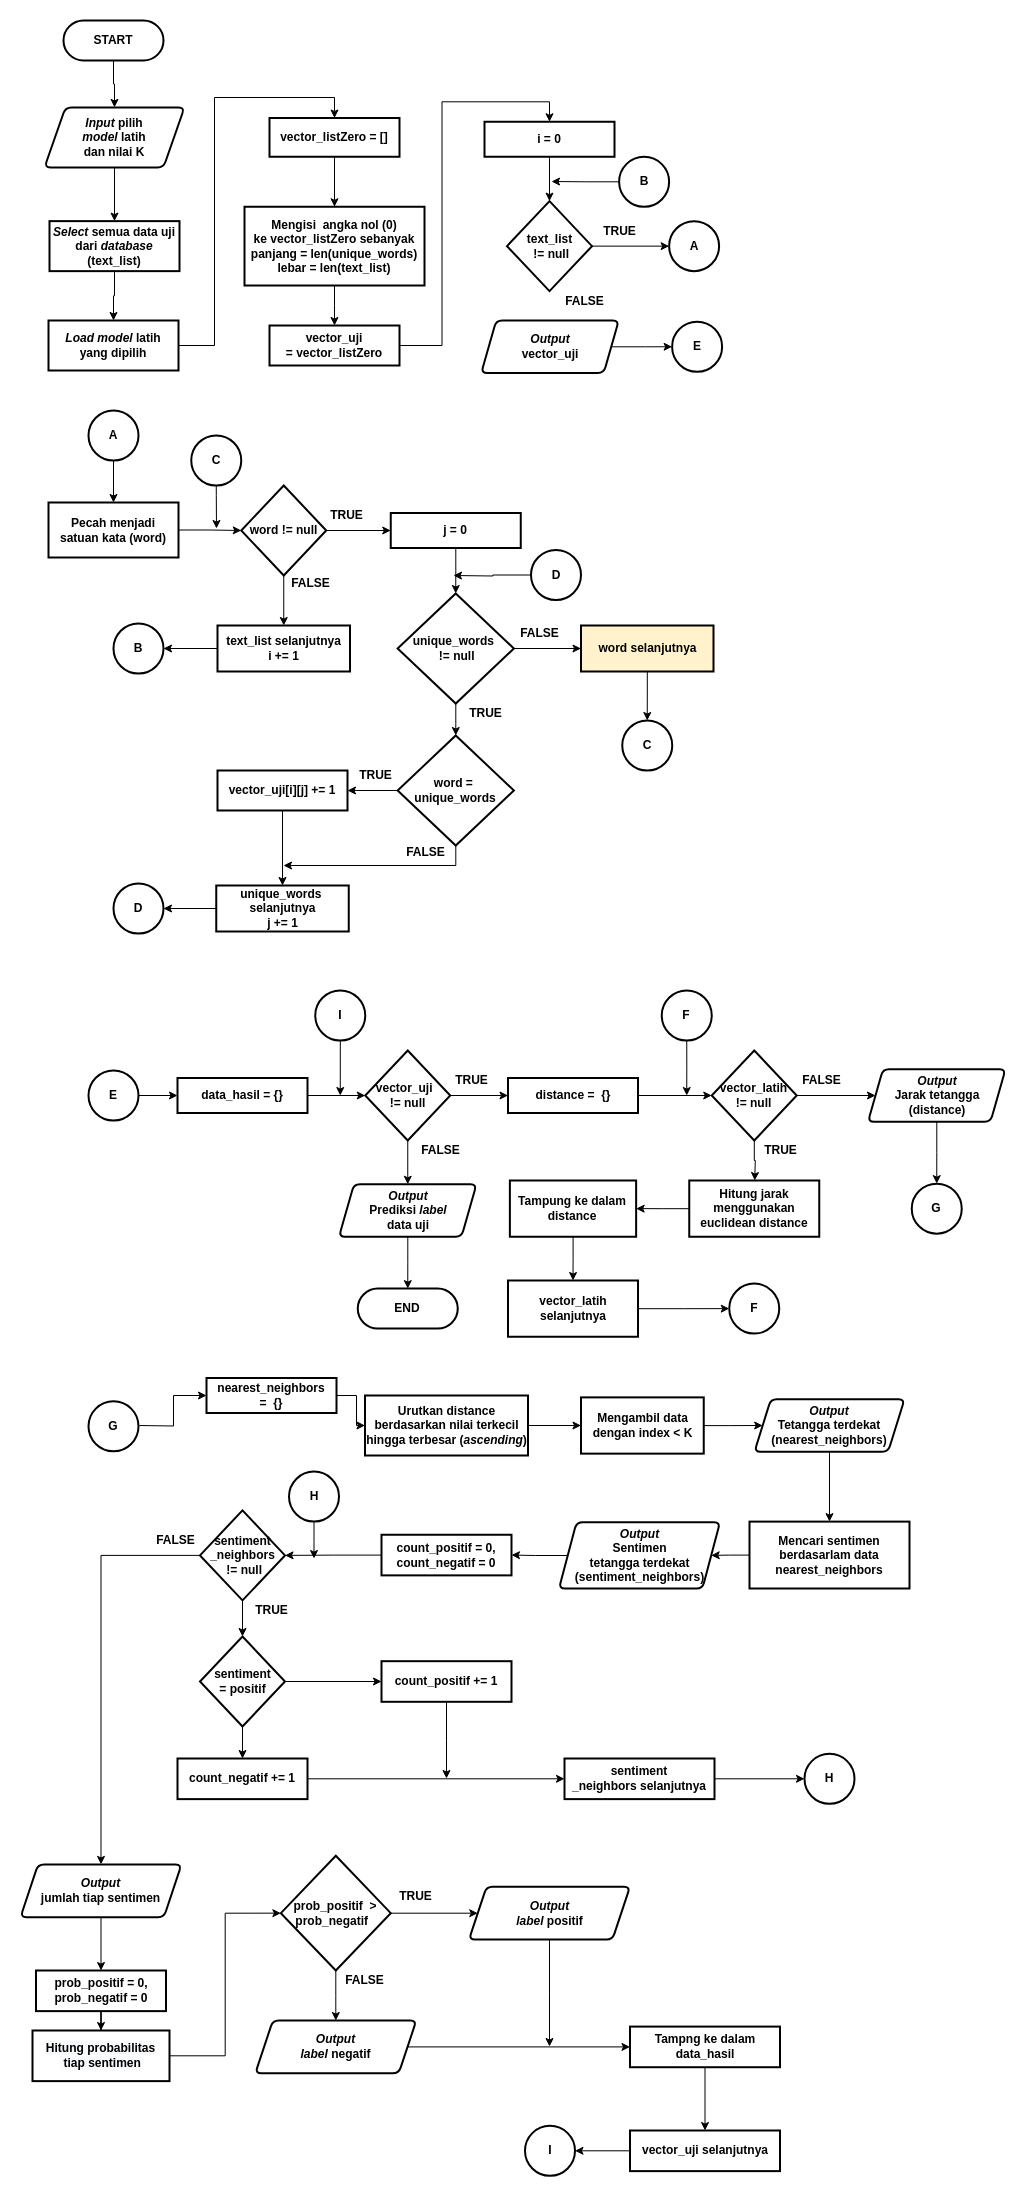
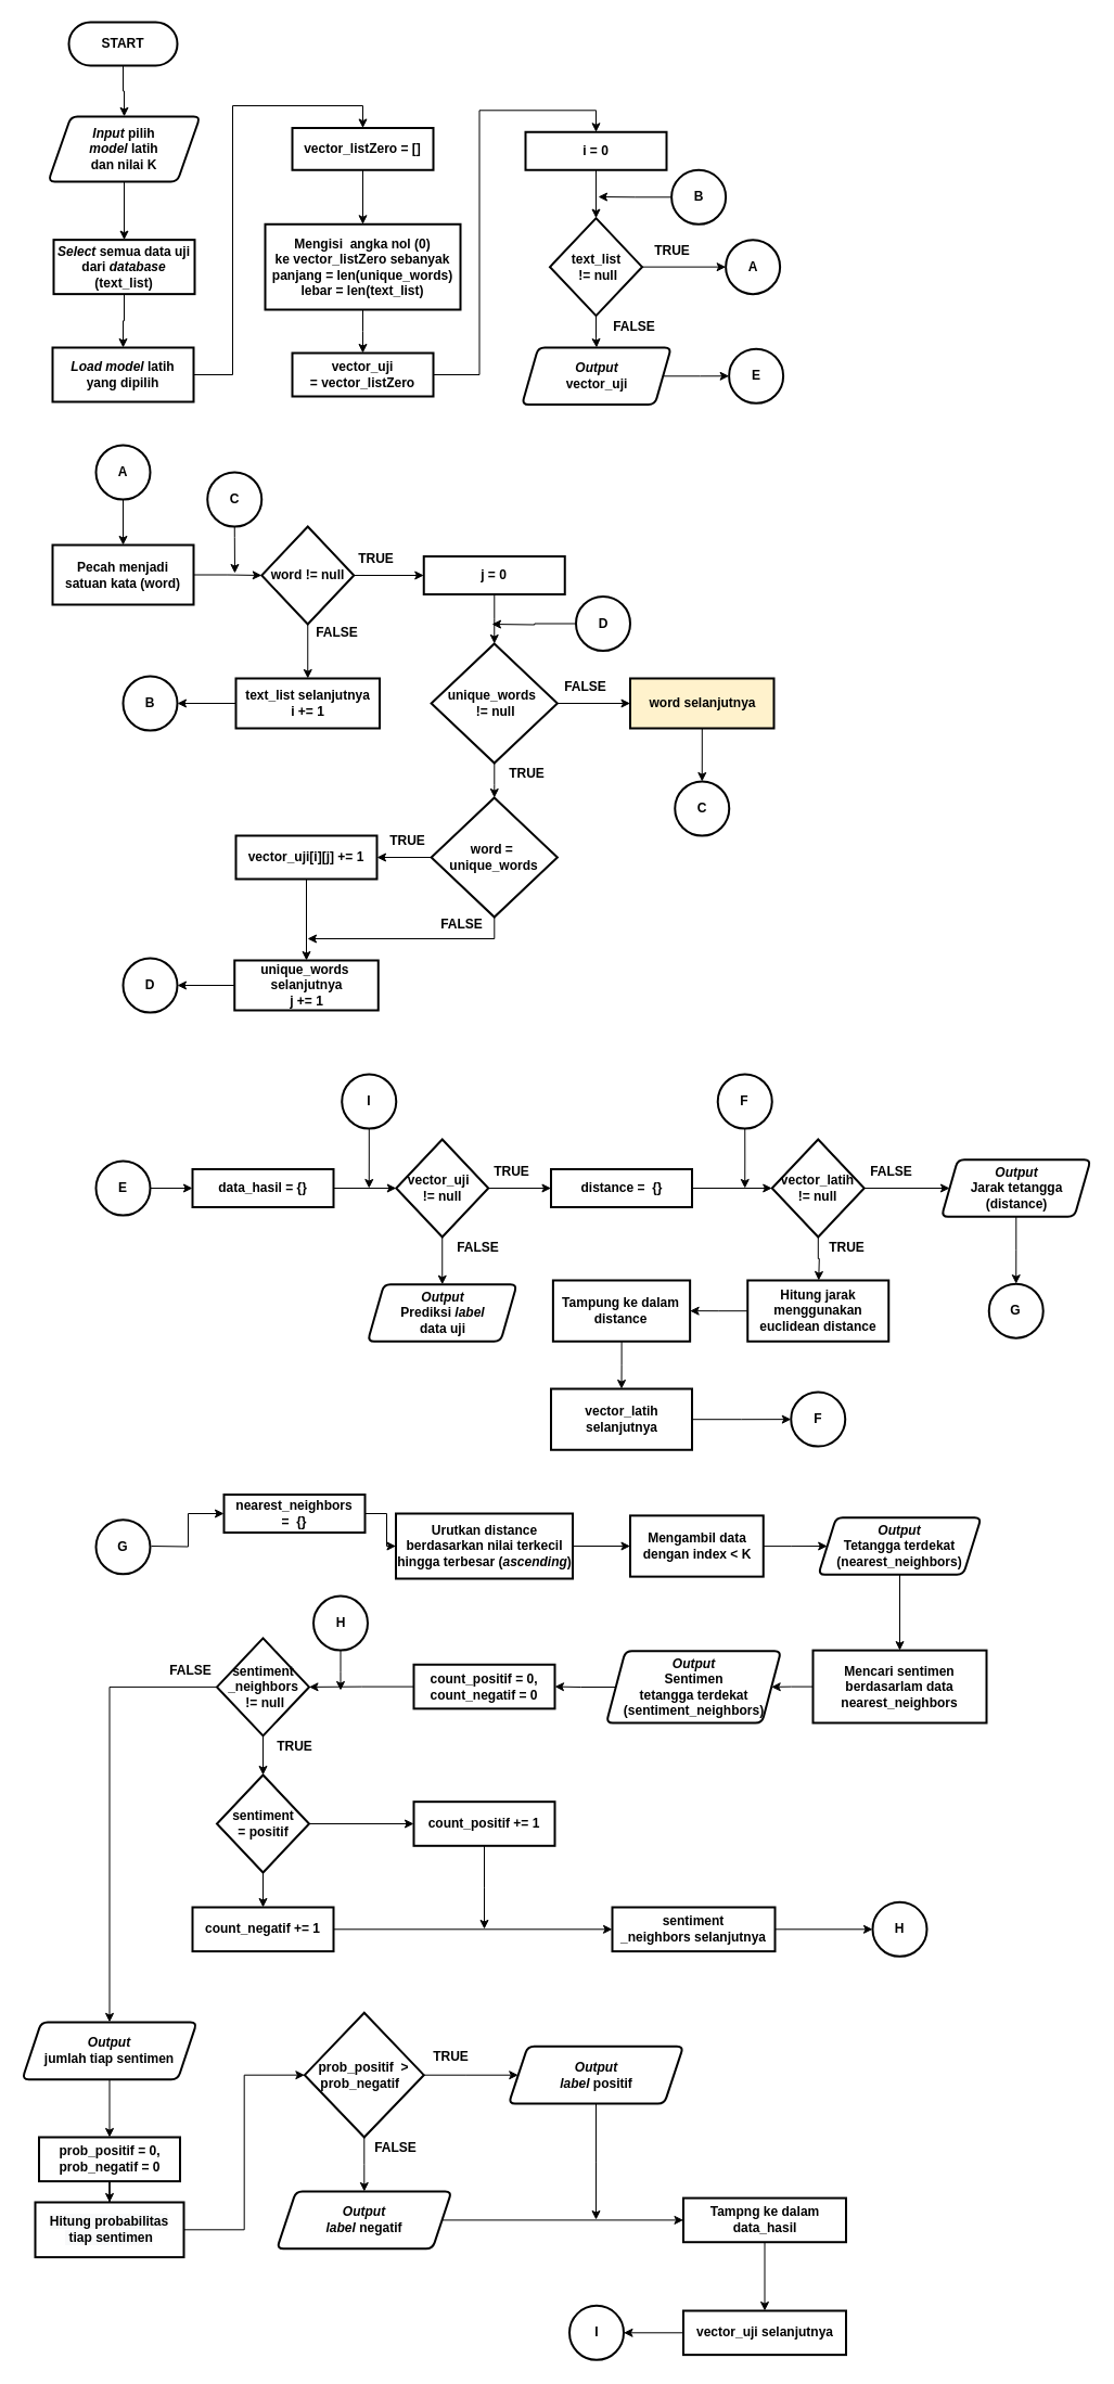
+ <mxCell id="14" style="edgeStyle=orthogonalEdgeStyle;rounded=0;orthogonalLoop=1;jettySize=auto;html=1;entryX=0.5;entryY=0;entryDx=0;entryDy=0;" parent="1" source="16" target="36" edge="1"><mxGeometry relative="1" as="geometry" /></mxCell>
- <mxCell id="89" style="edgeStyle=orthogonalEdgeStyle;rounded=0;orthogonalLoop=1;jettySize=auto;html=1;entryX=0.5;entryY=0;entryDx=0;entryDy=0;" parent="1" source="90" target="91" edge="1"><mxGeometry relative="1" as="geometry" /></mxCell>
- <mxCell id="91" value="&lt;b&gt;END&lt;/b&gt;" style="rounded=1;whiteSpace=wrap;html=1;absoluteArcSize=1;arcSize=55;strokeWidth=2;" parent="1" vertex="1"><mxGeometry x="357.25" y="1288.12" width="100" height="40" as="geometry" /></mxCell>
